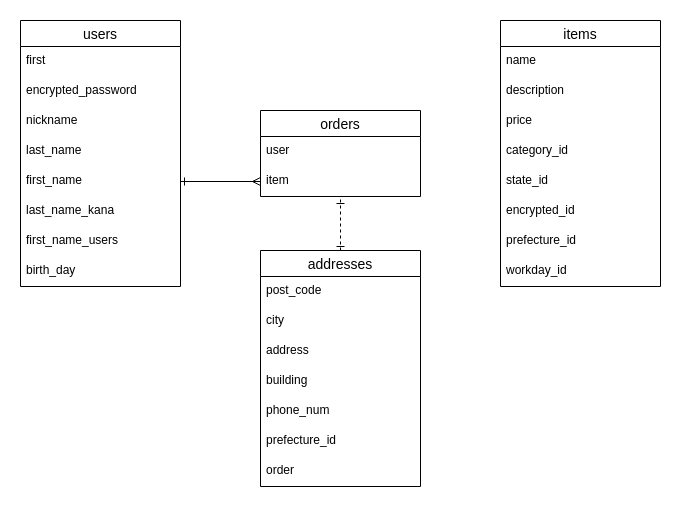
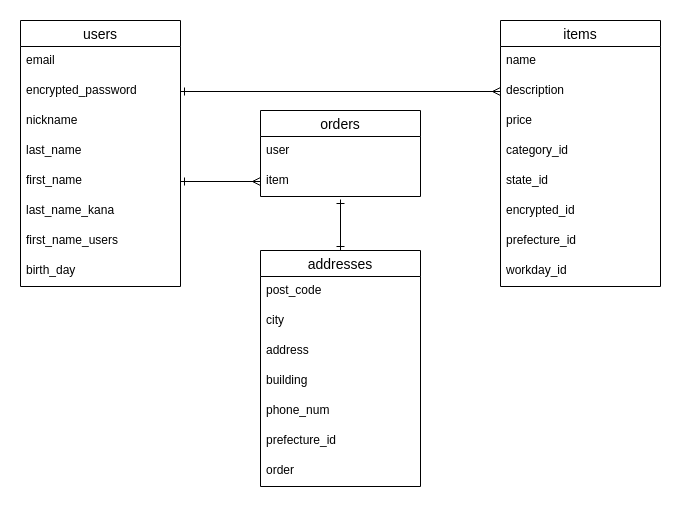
- <mxCell id="3" value="first" style="text;strokeColor=none;fillColor=none;spacingLeft=4;spacingRight=4;overflow=hidden;rotatable=0;points=[[0,0.5],[1,0.5]];portConstraint=eastwest;fontSize=12;" parent="2" vertex="1"><mxGeometry y="26" width="160" height="30" as="geometry" /></mxCell>
+ <mxCell id="3" value="email" style="text;strokeColor=none;fillColor=none;spacingLeft=4;spacingRight=4;overflow=hidden;rotatable=0;points=[[0,0.5],[1,0.5]];portConstraint=eastwest;fontSize=12;" parent="2" vertex="1"><mxGeometry y="26" width="160" height="30" as="geometry" /></mxCell>
+ <mxCell id="28" style="edgeStyle=orthogonalEdgeStyle;html=1;exitX=1;exitY=0.5;exitDx=0;exitDy=0;entryX=0;entryY=0.5;entryDx=0;entryDy=0;endArrow=ERmany;endFill=0;startArrow=ERone;startFill=0;" parent="1" source="4" target="13" edge="1"><mxGeometry relative="1" as="geometry"><Array as="points" /></mxGeometry></mxCell>
- <mxCell id="33" style="edgeStyle=none;html=1;exitX=0.5;exitY=1.1;exitDx=0;exitDy=0;entryX=0.5;entryY=0;entryDx=0;entryDy=0;startArrow=ERone;startFill=0;endArrow=ERone;endFill=0;exitPerimeter=0;dashed=1;" parent="1" source="31" target="20" edge="1"><mxGeometry relative="1" as="geometry" /></mxCell>
+ <mxCell id="33" style="edgeStyle=none;html=1;exitX=0.5;exitY=1.1;exitDx=0;exitDy=0;entryX=0.5;entryY=0;entryDx=0;entryDy=0;startArrow=ERone;startFill=0;endArrow=ERone;endFill=0;exitPerimeter=0;" parent="1" source="31" target="20" edge="1"><mxGeometry relative="1" as="geometry" /></mxCell>
